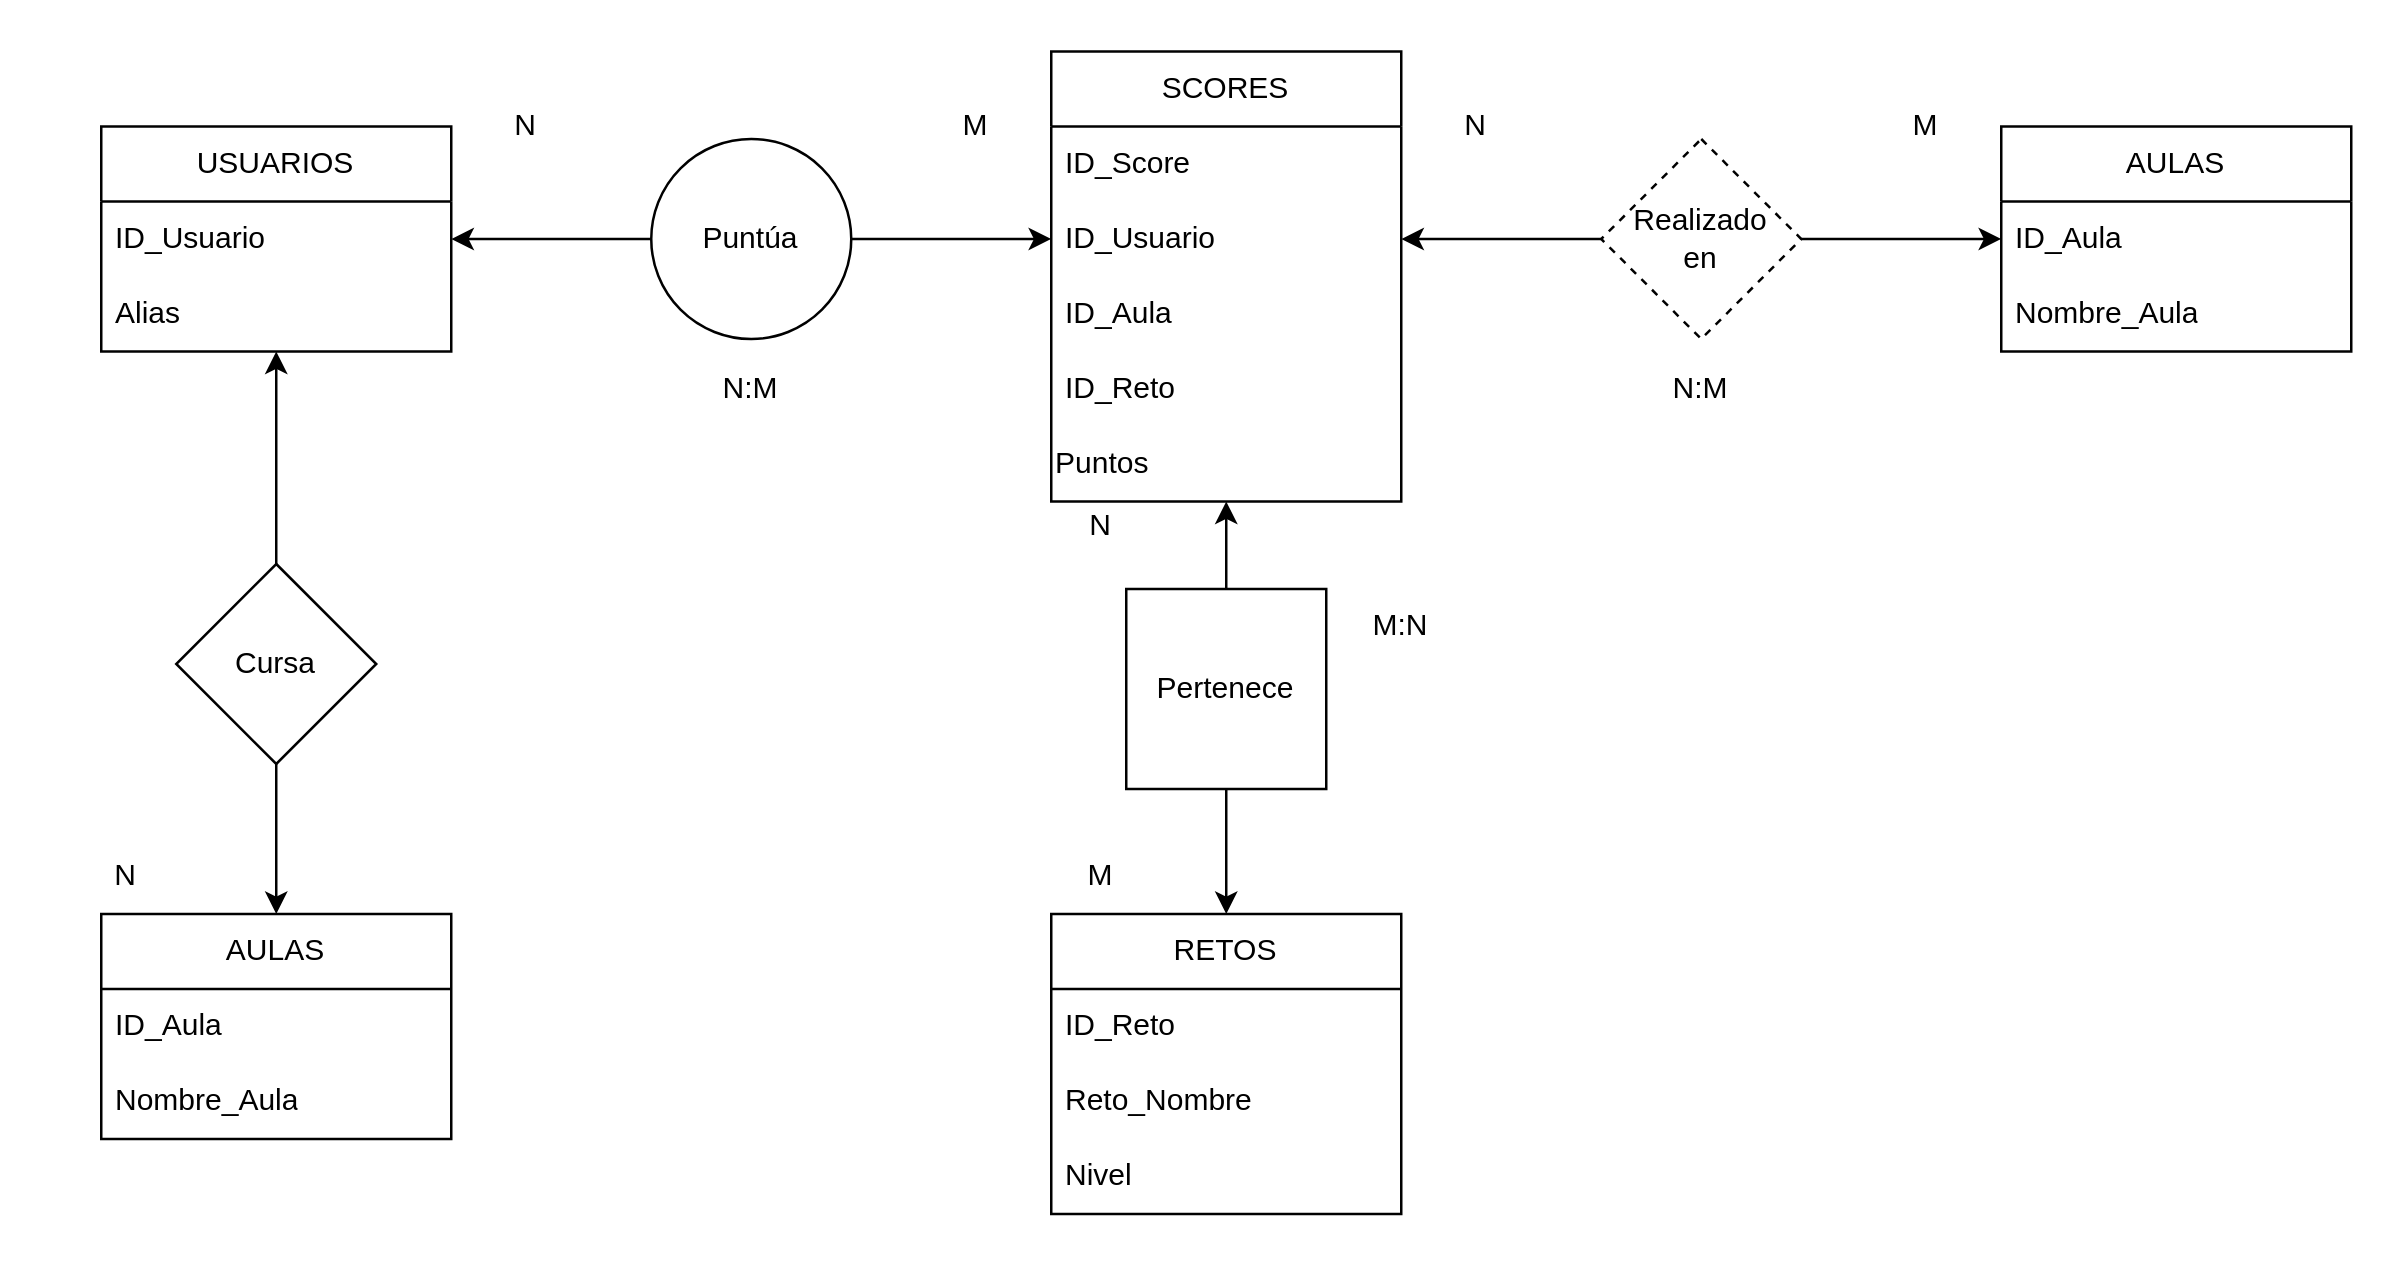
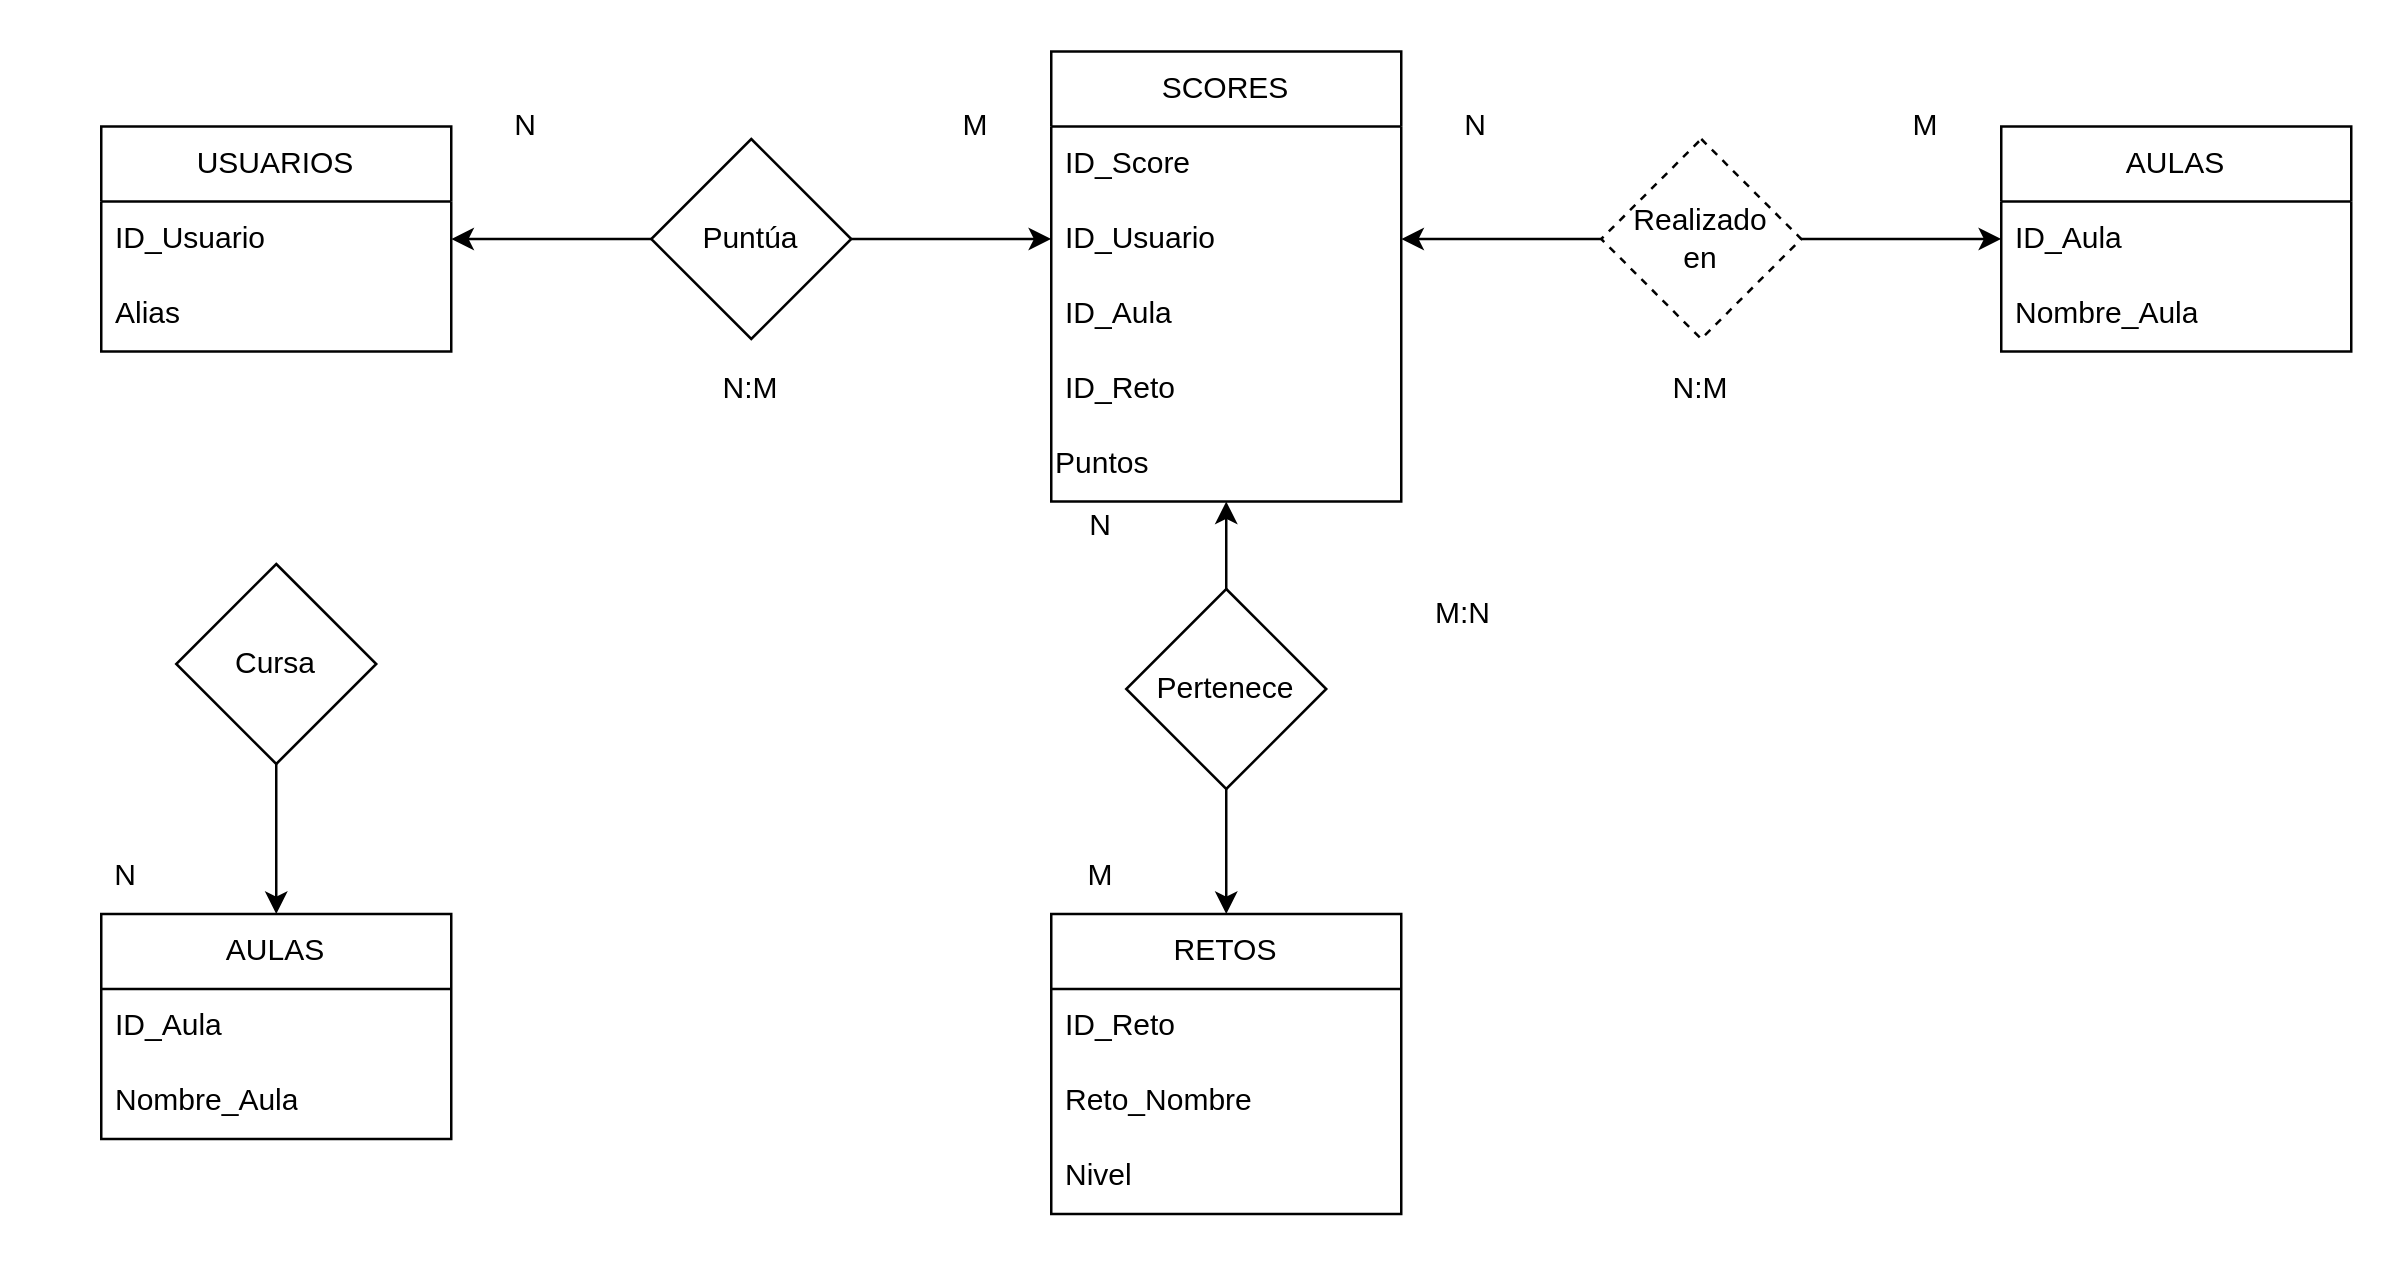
- <mxCell id="14" value="Puntúa" style="ellipse;whiteSpace=wrap;html=1;" parent="1" vertex="1"><mxGeometry x="260" y="55" width="80" height="80" as="geometry" /></mxCell>
+ <mxCell id="14" value="Puntúa" style="rhombus;whiteSpace=wrap;html=1;" parent="1" vertex="1"><mxGeometry x="260" y="55" width="80" height="80" as="geometry" /></mxCell>
- <mxCell id="8" style="edgeStyle=orthogonalEdgeStyle;rounded=0;orthogonalLoop=1;jettySize=auto;html=1;exitX=0.5;exitY=1;exitDx=0;exitDy=0;entryX=0.5;entryY=0;entryDx=0;entryDy=0;startArrow=classic;startFill=1;endArrow=none;endFill=0;" parent="1" source="9" target="41" edge="1"><mxGeometry relative="1" as="geometry" /></mxCell>
- <mxCell id="35" value="M:N" style="text;html=1;align=center;verticalAlign=middle;whiteSpace=wrap;rounded=0;" parent="1" vertex="1"><mxGeometry x="530" y="235" width="60" height="30" as="geometry" /></mxCell>
+ <mxCell id="35" value="M:N" style="text;html=1;align=center;verticalAlign=middle;whiteSpace=wrap;rounded=0;" parent="1" vertex="1"><mxGeometry x="555" y="230" width="60" height="30" as="geometry" /></mxCell>
- <mxCell id="27" value="Pertenece" style="whiteSpace=wrap;html=1;rounded=0;" parent="1" vertex="1"><mxGeometry x="450" y="235" width="80" height="80" as="geometry" /></mxCell>
+ <mxCell id="27" value="Pertenece" style="rhombus;whiteSpace=wrap;html=1;" parent="1" vertex="1"><mxGeometry x="450" y="235" width="80" height="80" as="geometry" /></mxCell>
